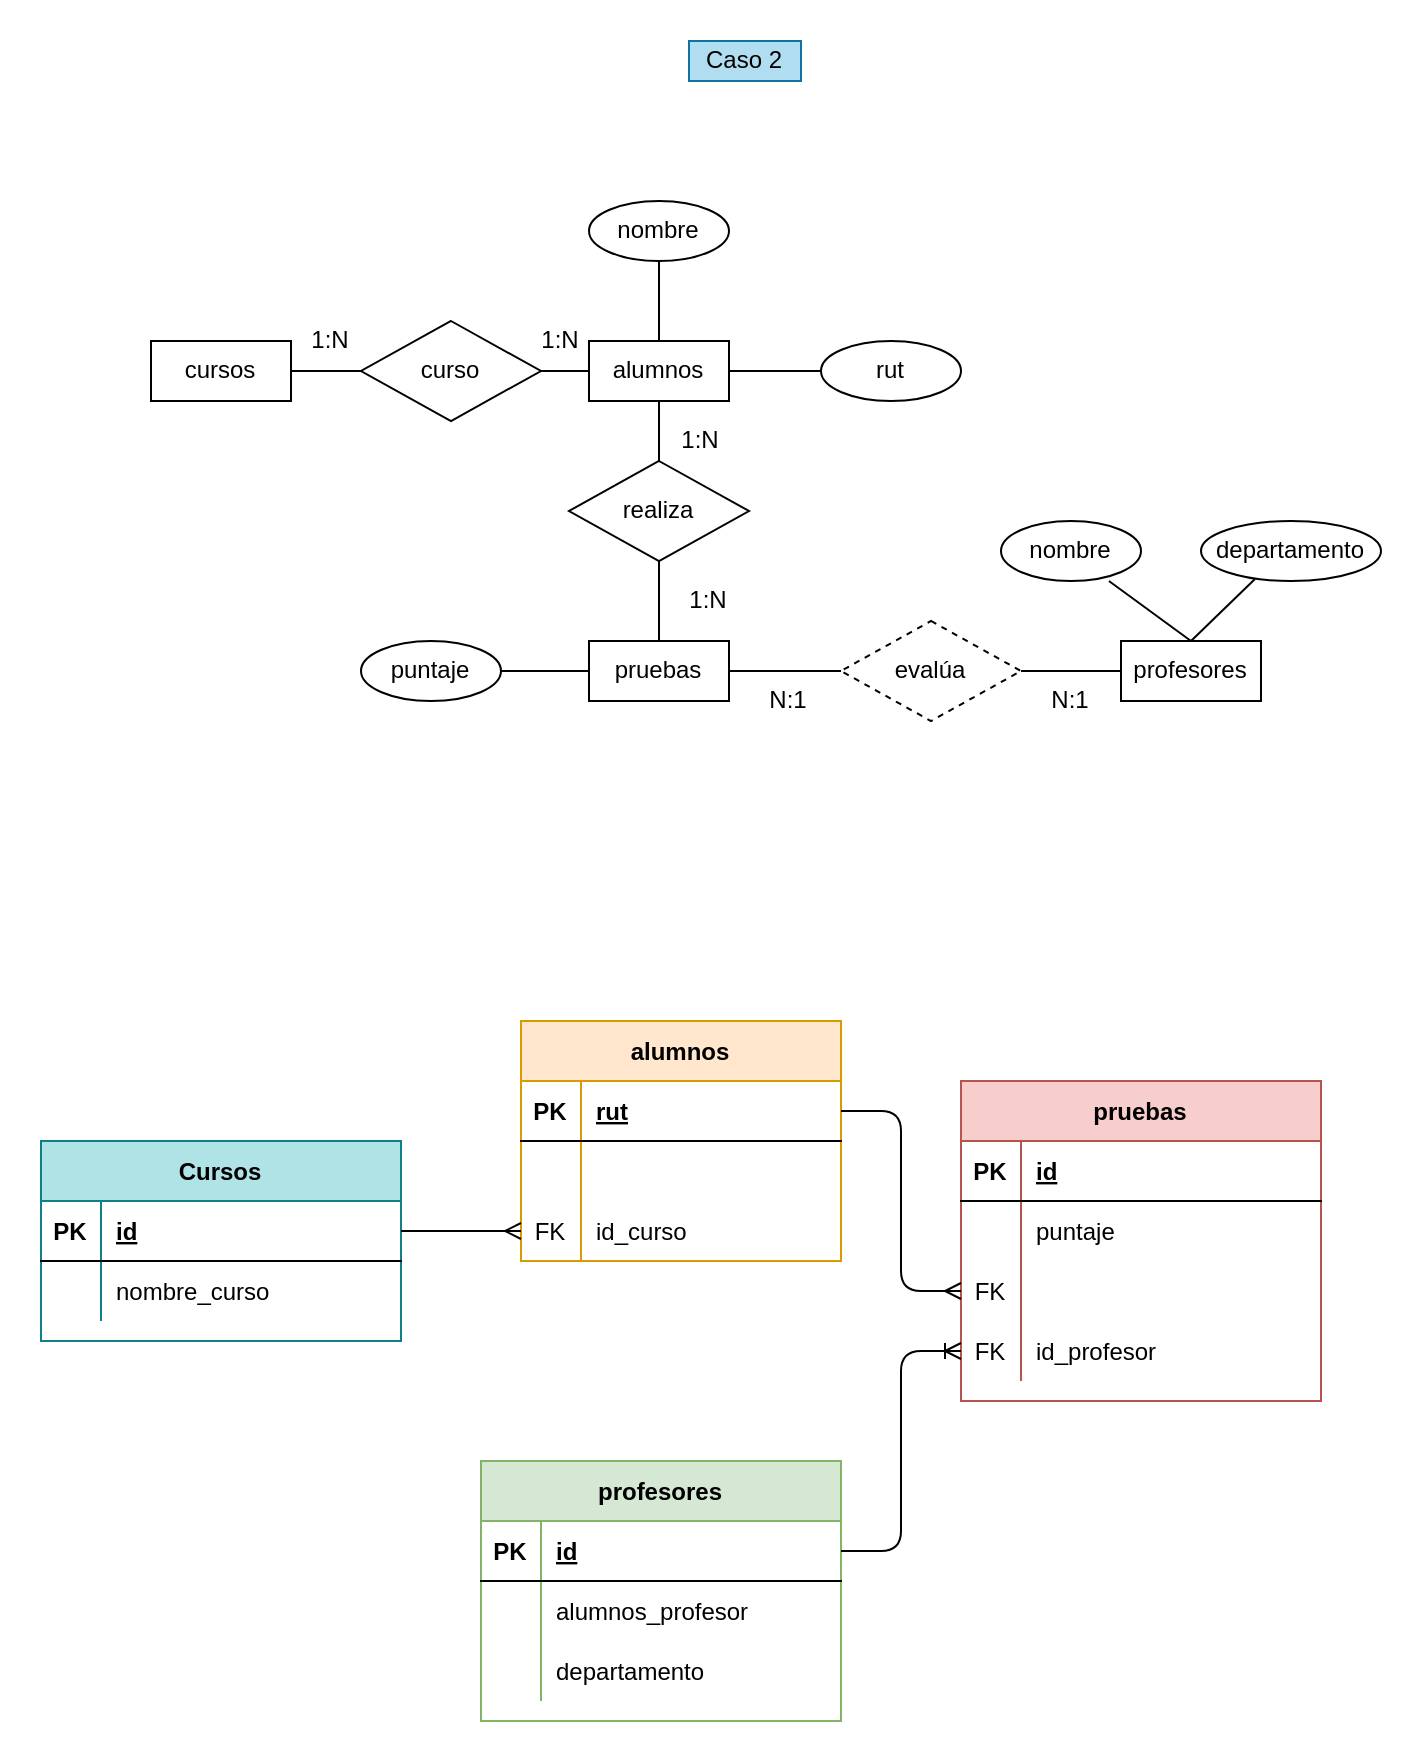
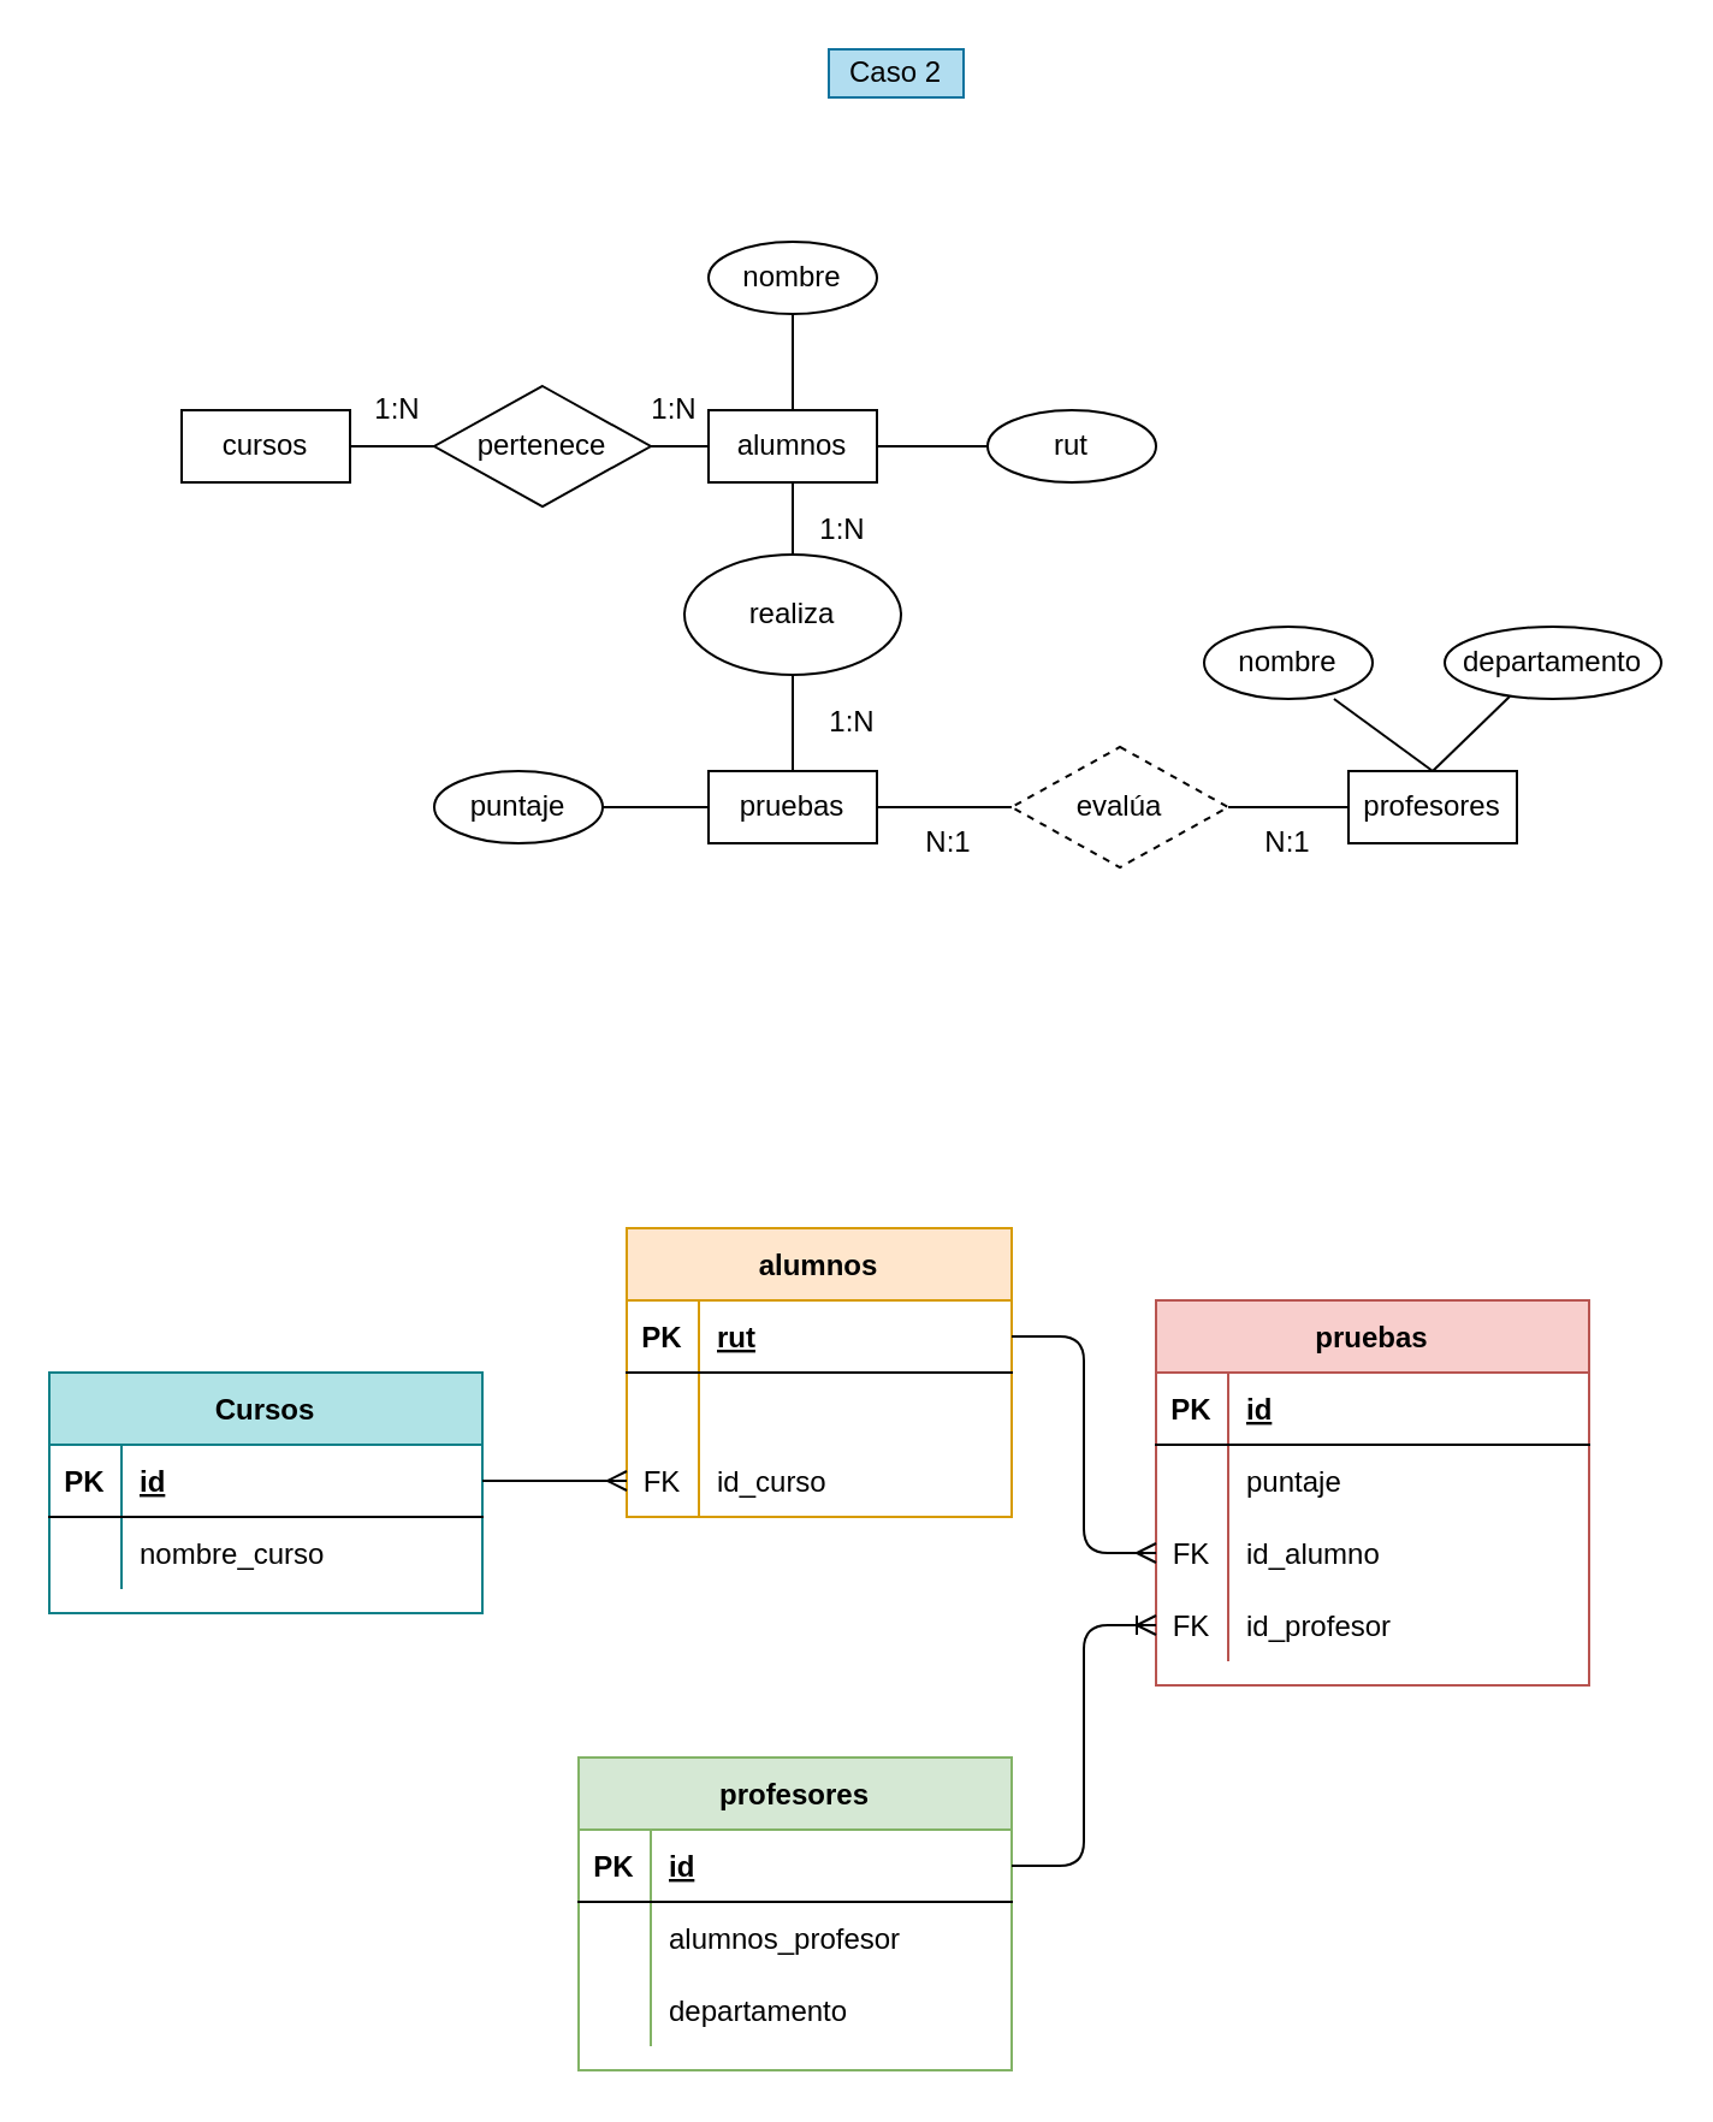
- <mxCell id="48" value="curso" style="rhombus;whiteSpace=wrap;html=1;" vertex="1" parent="1"><mxGeometry x="180" y="160" width="90" height="50" as="geometry" /></mxCell>
+ <mxCell id="48" value="pertenece" style="rhombus;whiteSpace=wrap;html=1;" vertex="1" parent="1"><mxGeometry x="180" y="160" width="90" height="50" as="geometry" /></mxCell>
- <mxCell id="50" value="realiza" style="rhombus;whiteSpace=wrap;html=1;" vertex="1" parent="1"><mxGeometry x="284" y="230" width="90" height="50" as="geometry" /></mxCell>
+ <mxCell id="50" value="realiza" style="ellipse;whiteSpace=wrap;html=1;" vertex="1" parent="1"><mxGeometry x="284" y="230" width="90" height="50" as="geometry" /></mxCell>
+ <mxCell id="20" value="id_alumno" style="shape=partialRectangle;connectable=0;fillColor=none;top=0;left=0;bottom=0;right=0;align=left;spacingLeft=6;overflow=hidden;" vertex="1" parent="18"><mxGeometry x="30" width="150" height="30" as="geometry" /></mxCell>
